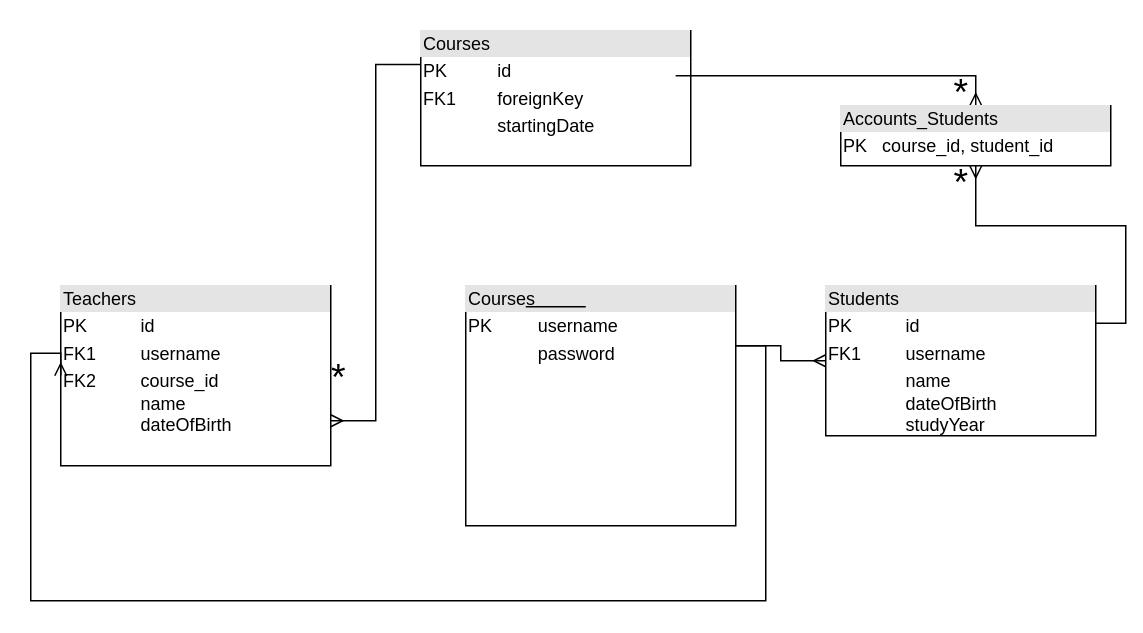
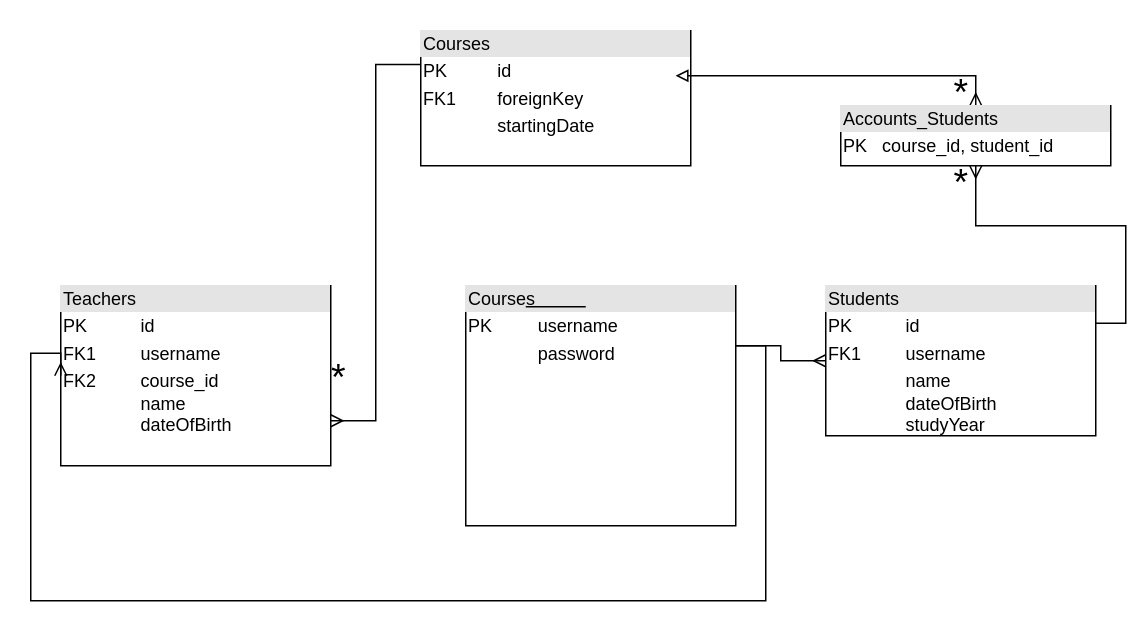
- <mxCell id="11" style="edgeStyle=orthogonalEdgeStyle;rounded=0;orthogonalLoop=1;jettySize=auto;html=1;exitX=0.5;exitY=0;exitDx=0;exitDy=0;entryX=0.944;entryY=0.333;entryDx=0;entryDy=0;entryPerimeter=0;startArrow=ERmany;startFill=0;sourcePerimeterSpacing=0;endArrow=none;endFill=0;targetPerimeterSpacing=0;fontSize=25;" parent="1" source="13" target="8" edge="1"><mxGeometry relative="1" as="geometry" /></mxCell>
+ <mxCell id="11" style="edgeStyle=orthogonalEdgeStyle;rounded=0;orthogonalLoop=1;jettySize=auto;html=1;exitX=0.5;exitY=0;exitDx=0;exitDy=0;entryX=0.944;entryY=0.333;entryDx=0;entryDy=0;entryPerimeter=0;startArrow=ERmany;startFill=0;sourcePerimeterSpacing=0;endArrow=block;endFill=0;targetPerimeterSpacing=0;fontSize=25;" parent="1" source="13" target="8" edge="1"><mxGeometry relative="1" as="geometry" /></mxCell>
